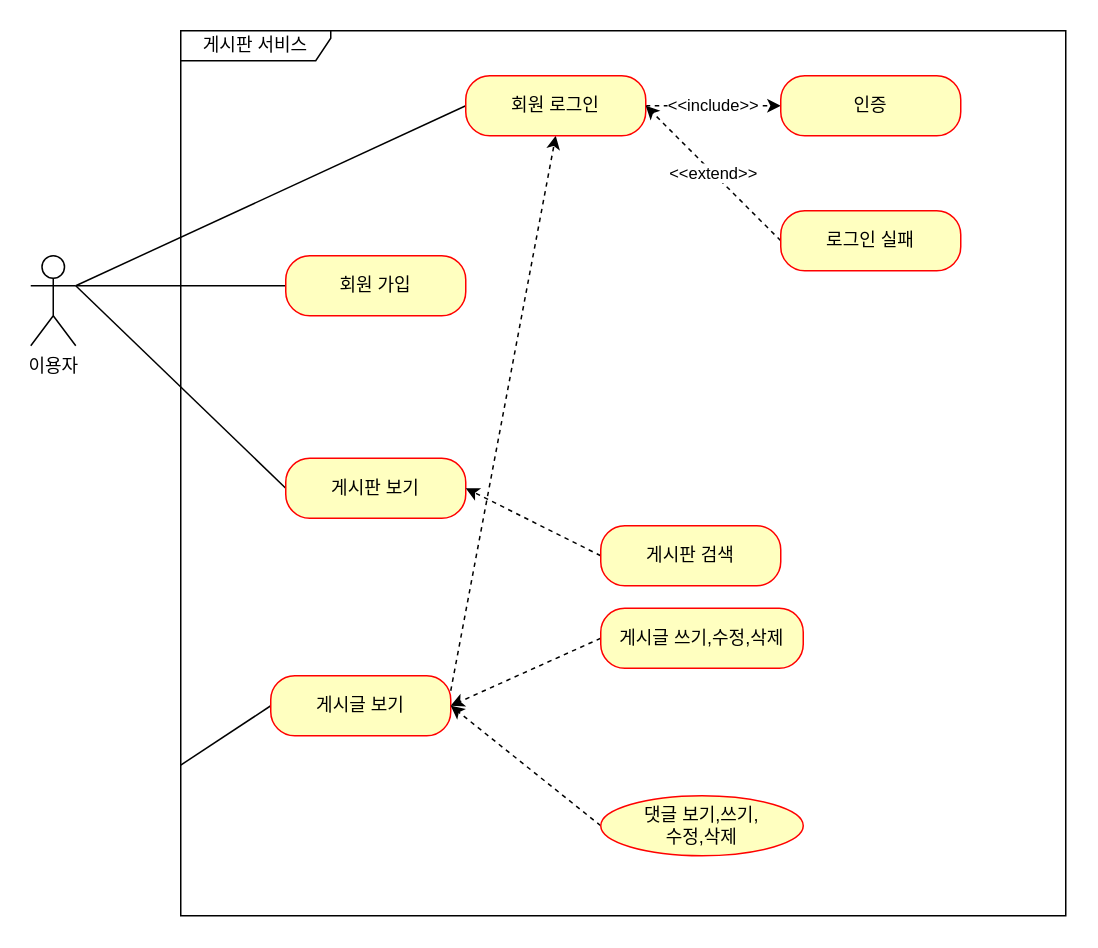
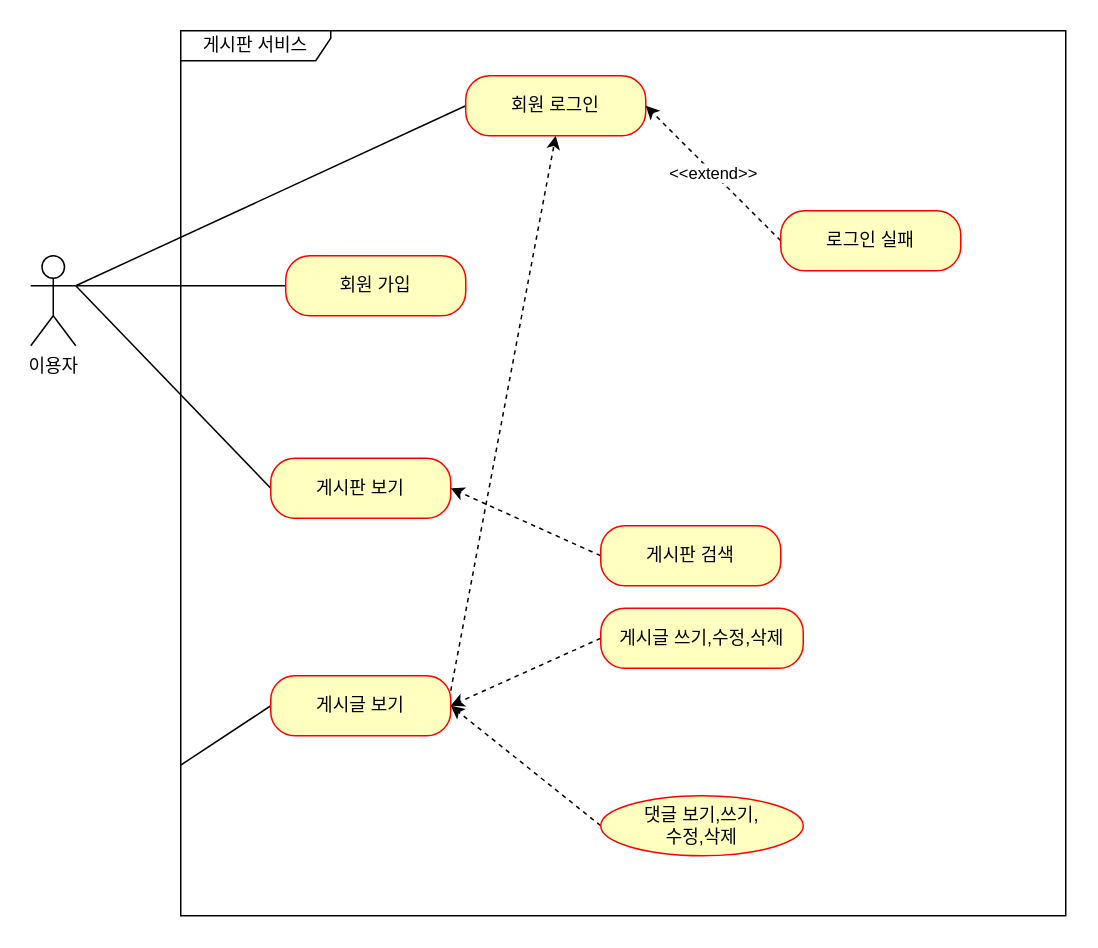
- <mxCell id="12" value="&amp;lt;&amp;lt;include&amp;gt;&amp;gt;" style="edgeStyle=none;rounded=0;orthogonalLoop=1;jettySize=auto;html=1;exitX=1;exitY=0.5;exitDx=0;exitDy=0;entryX=0;entryY=0.5;entryDx=0;entryDy=0;endArrow=classic;endFill=1;dashed=1;" edge="1" parent="1" source="13" target="14"><mxGeometry relative="1" as="geometry" /></mxCell>
- <mxCell id="14" value="인증" style="rounded=1;whiteSpace=wrap;html=1;arcSize=40;fontColor=#000000;fillColor=#ffffc0;strokeColor=#ff0000;" vertex="1" parent="1"><mxGeometry x="520" y="50" width="120" height="40" as="geometry" /></mxCell>
- <mxCell id="7" value="게시판 보기" style="rounded=1;whiteSpace=wrap;html=1;arcSize=40;fontColor=#000000;fillColor=#ffffc0;strokeColor=#ff0000;" vertex="1" parent="1"><mxGeometry x="190" y="305" width="120" height="40" as="geometry" /></mxCell>
+ <mxCell id="7" value="게시판 보기" style="rounded=1;whiteSpace=wrap;html=1;arcSize=40;fontColor=#000000;fillColor=#ffffc0;strokeColor=#ff0000;" vertex="1" parent="1"><mxGeometry x="180" y="305" width="120" height="40" as="geometry" /></mxCell>
